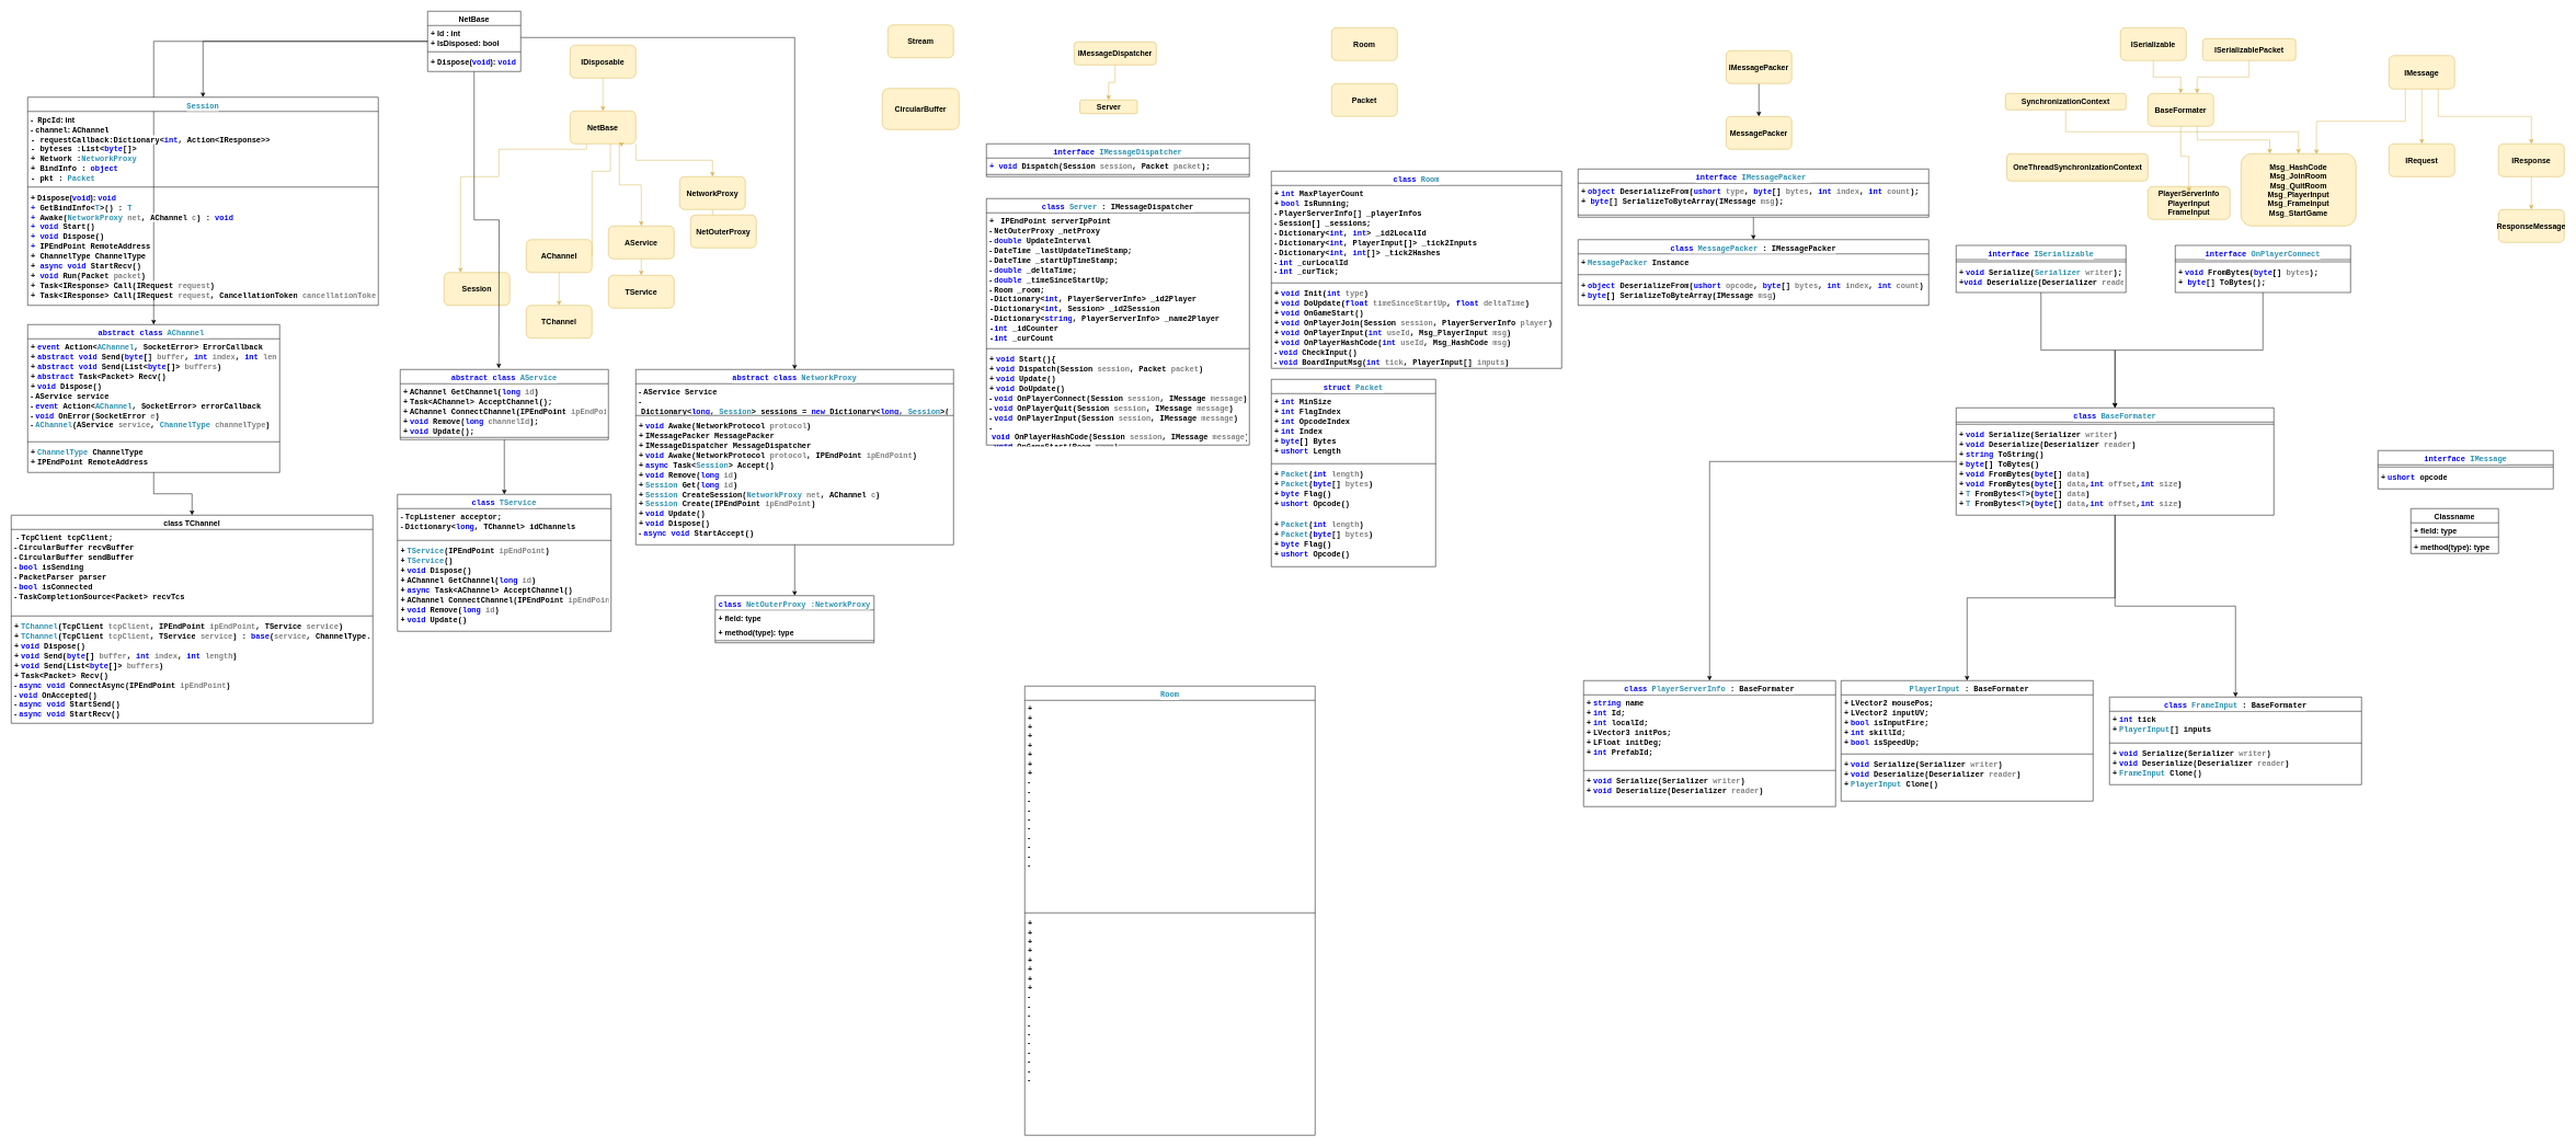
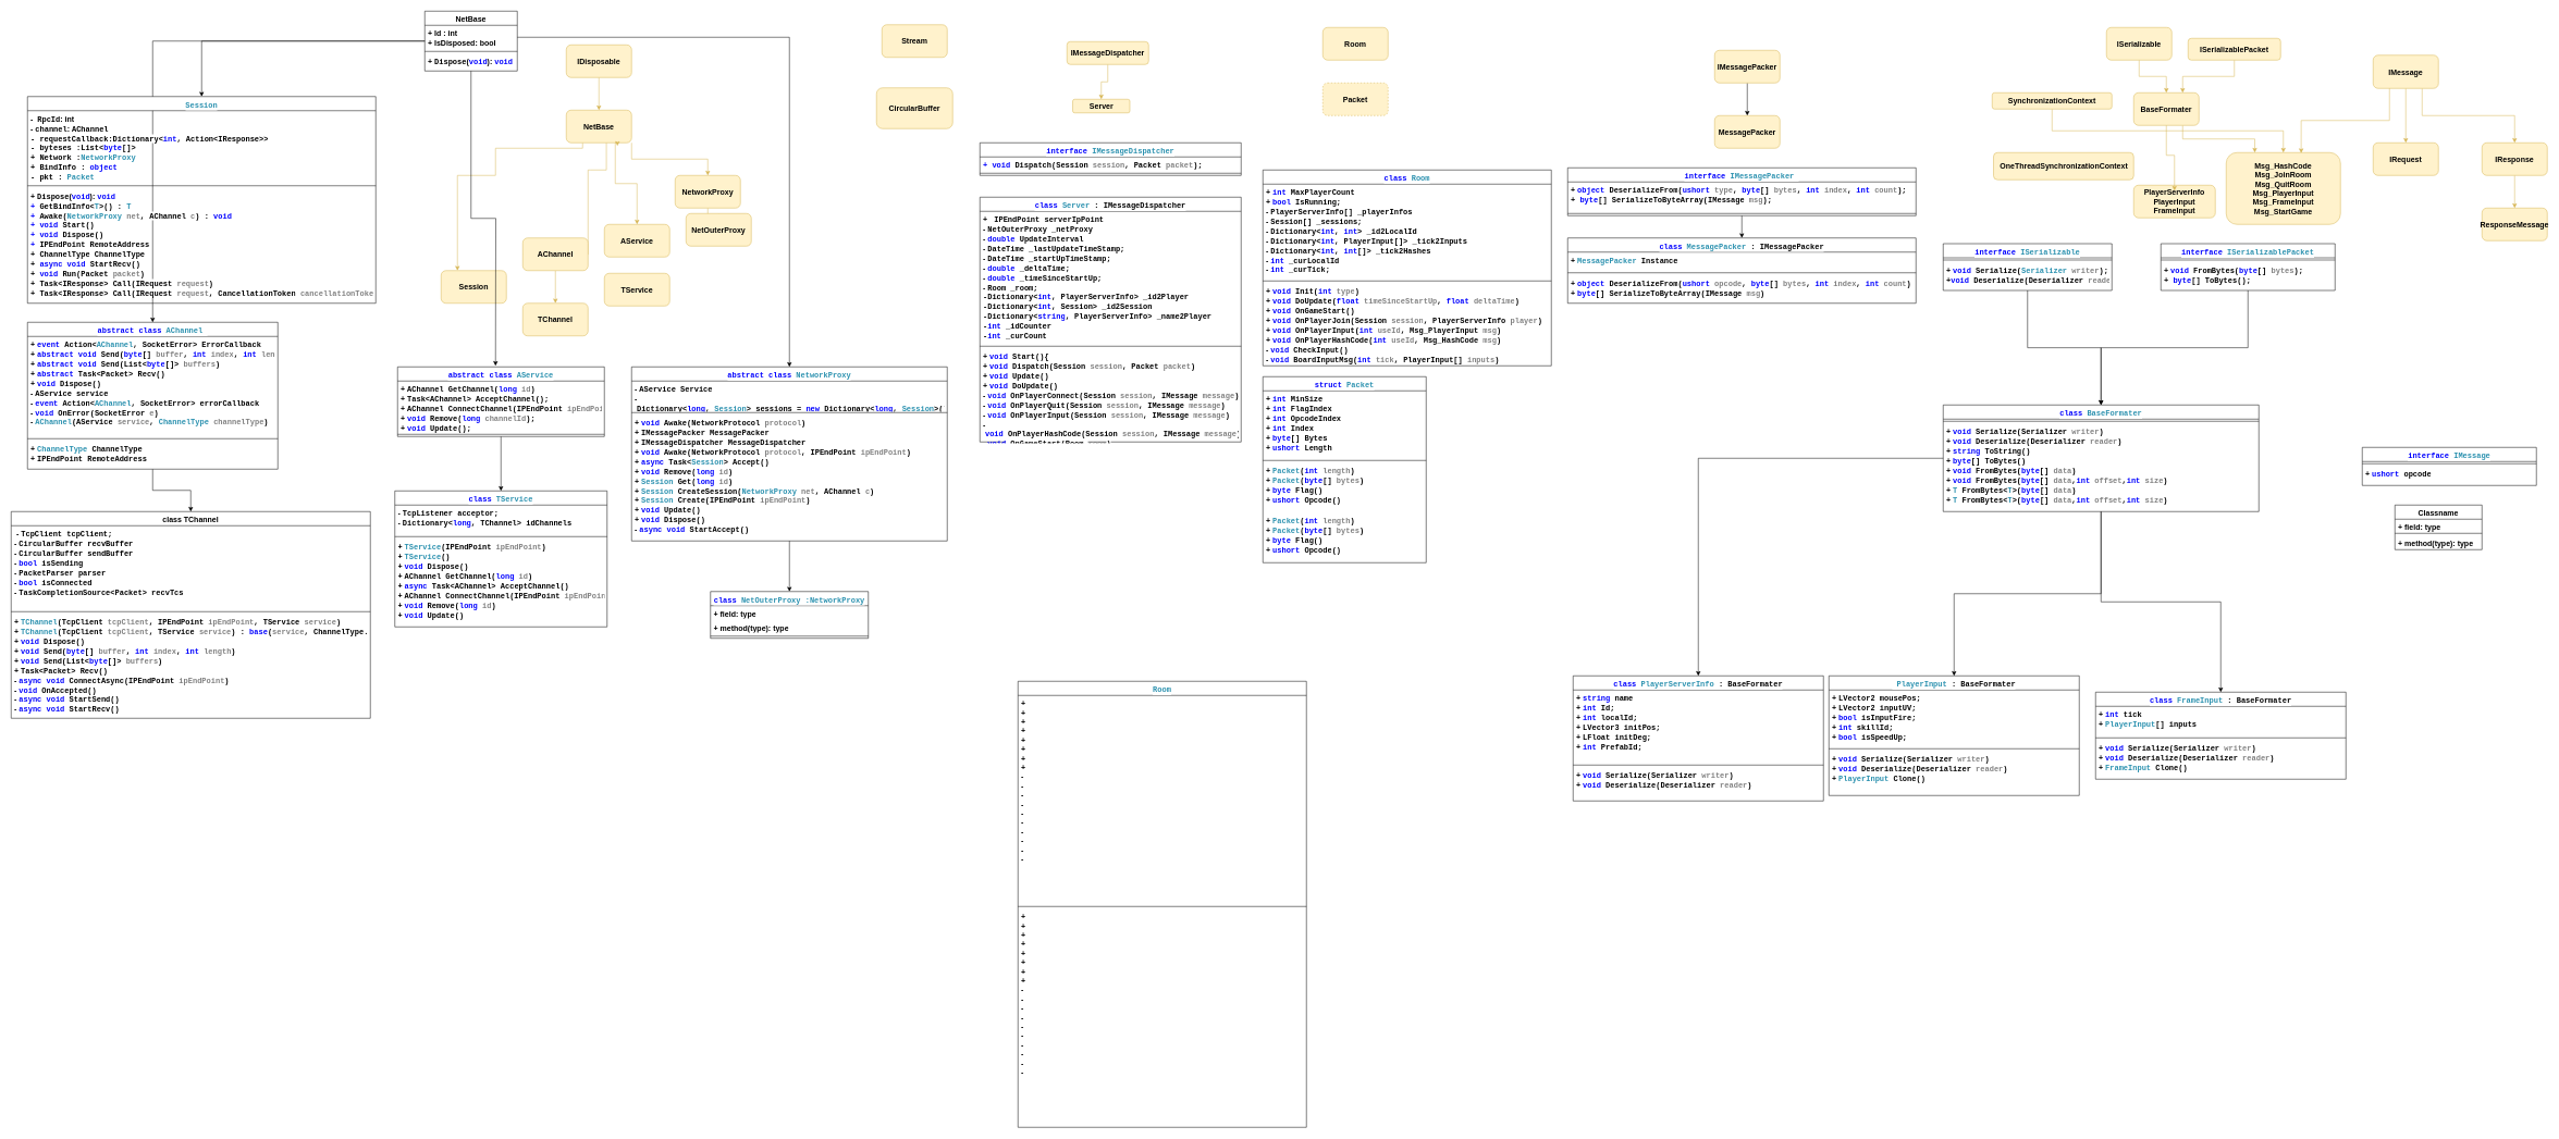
- <mxCell id="113" value="Packet" style="rounded=1;whiteSpace=wrap;html=1;fillColor=#fff2cc;strokeColor=#d6b656;fontStyle=1;fontSize=14;" parent="1" vertex="1"><mxGeometry x="2430" y="152" width="120" height="60" as="geometry" /></mxCell>
+ <mxCell id="113" value="Packet" style="rounded=1;whiteSpace=wrap;html=1;fillColor=#fff2cc;strokeColor=#d6b656;fontStyle=1;fontSize=14;dashed=1;" parent="1" vertex="1"><mxGeometry x="2430" y="152" width="120" height="60" as="geometry" /></mxCell>
- <mxCell id="84" value="&lt;div style=&quot;background-color: rgb(255, 255, 255); font-family: Consolas, &amp;quot;Courier New&amp;quot;, monospace; line-height: 19px; white-space: pre; font-size: 14px;&quot;&gt;&lt;span style=&quot;color: rgb(0, 0, 255); font-size: 14px;&quot;&gt;interface&lt;/span&gt; &lt;span style=&quot;color: rgb(43, 145, 175); font-size: 14px;&quot;&gt;OnPlayerConnect&lt;/span&gt;&lt;/div&gt;" style="swimlane;fontStyle=1;align=center;verticalAlign=top;childLayout=stackLayout;horizontal=1;startSize=26;horizontalStack=0;resizeParent=1;resizeParentMax=0;resizeLast=0;collapsible=1;marginBottom=0;whiteSpace=wrap;html=1;fontSize=14;" parent="1" vertex="1"><mxGeometry x="3970" y="447.5" width="320" height="86" as="geometry" /></mxCell>
+ <mxCell id="84" value="&lt;div style=&quot;background-color: rgb(255, 255, 255); font-family: Consolas, &amp;quot;Courier New&amp;quot;, monospace; line-height: 19px; white-space: pre; font-size: 14px;&quot;&gt;&lt;span style=&quot;color: rgb(0, 0, 255); font-size: 14px;&quot;&gt;interface&lt;/span&gt; &lt;span style=&quot;color: rgb(43, 145, 175); font-size: 14px;&quot;&gt;ISerializablePacket&lt;/span&gt;&lt;/div&gt;" style="swimlane;fontStyle=1;align=center;verticalAlign=top;childLayout=stackLayout;horizontal=1;startSize=26;horizontalStack=0;resizeParent=1;resizeParentMax=0;resizeLast=0;collapsible=1;marginBottom=0;whiteSpace=wrap;html=1;fontSize=14;" parent="1" vertex="1"><mxGeometry x="3970" y="447.5" width="320" height="86" as="geometry" /></mxCell>
- <mxCell id="13" style="edgeStyle=orthogonalEdgeStyle;rounded=0;orthogonalLoop=1;jettySize=auto;html=1;exitX=0.5;exitY=1;exitDx=0;exitDy=0;entryX=0.5;entryY=0;entryDx=0;entryDy=0;fontStyle=1;fontSize=14;horizontal=1;align=center;fillColor=#fff2cc;strokeColor=#d6b656;" parent="1" source="14" target="12" edge="1"><mxGeometry relative="1" as="geometry" /></mxCell>
